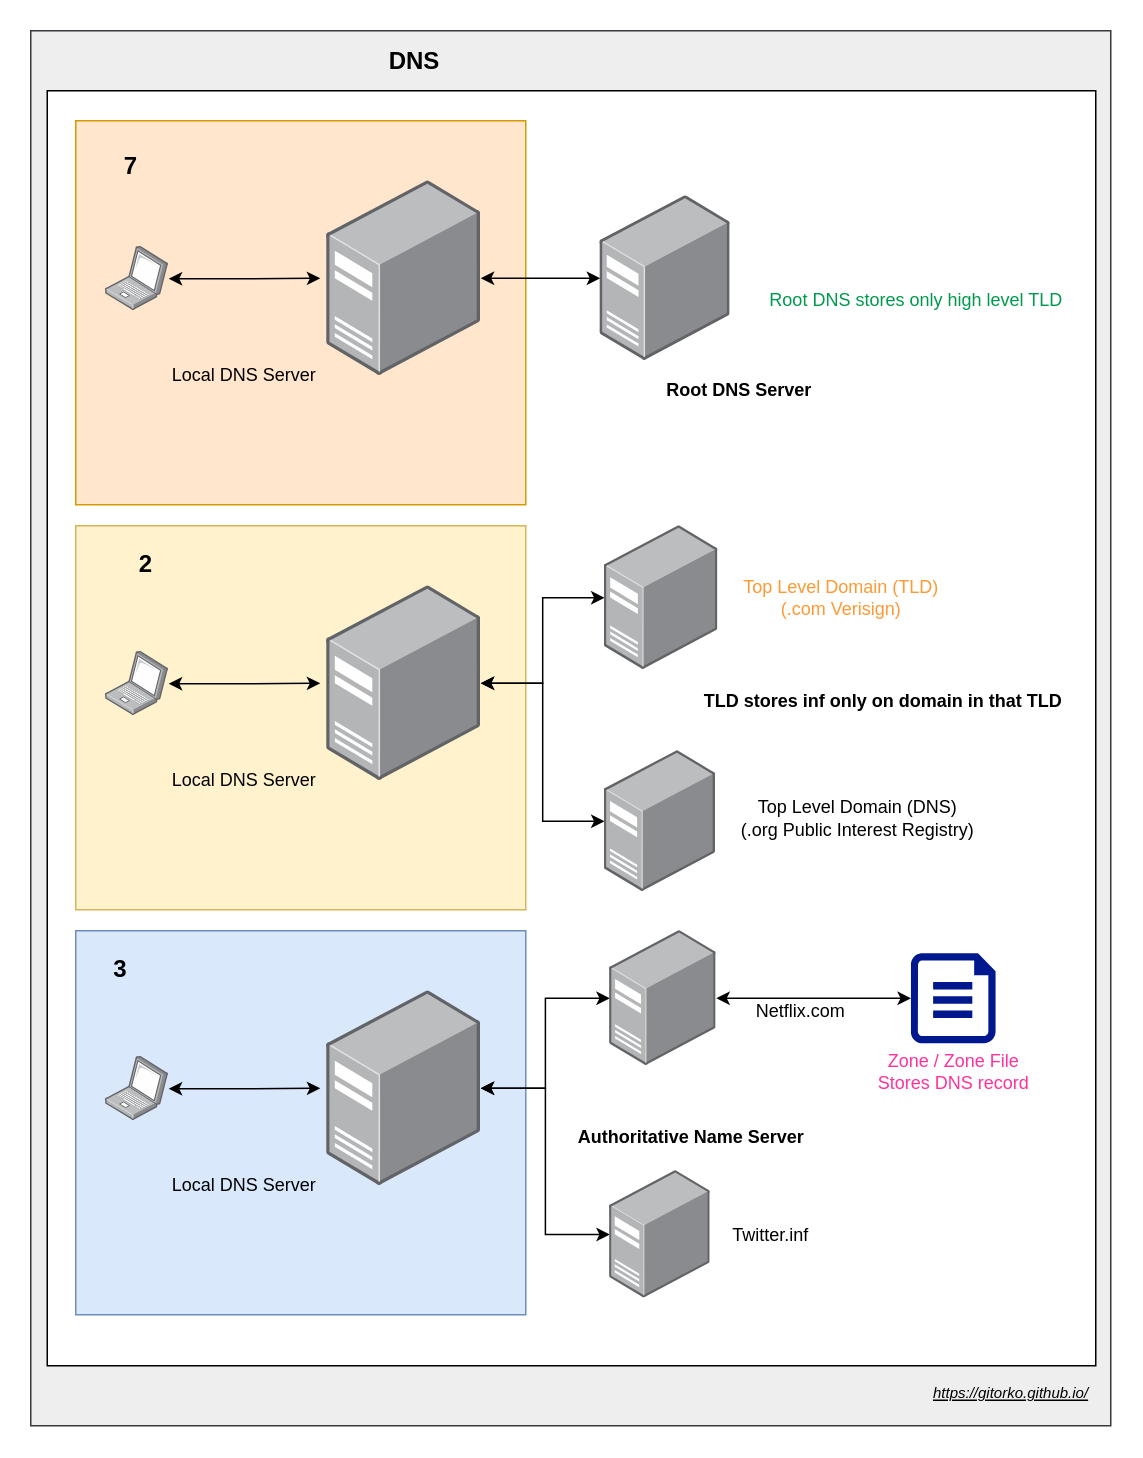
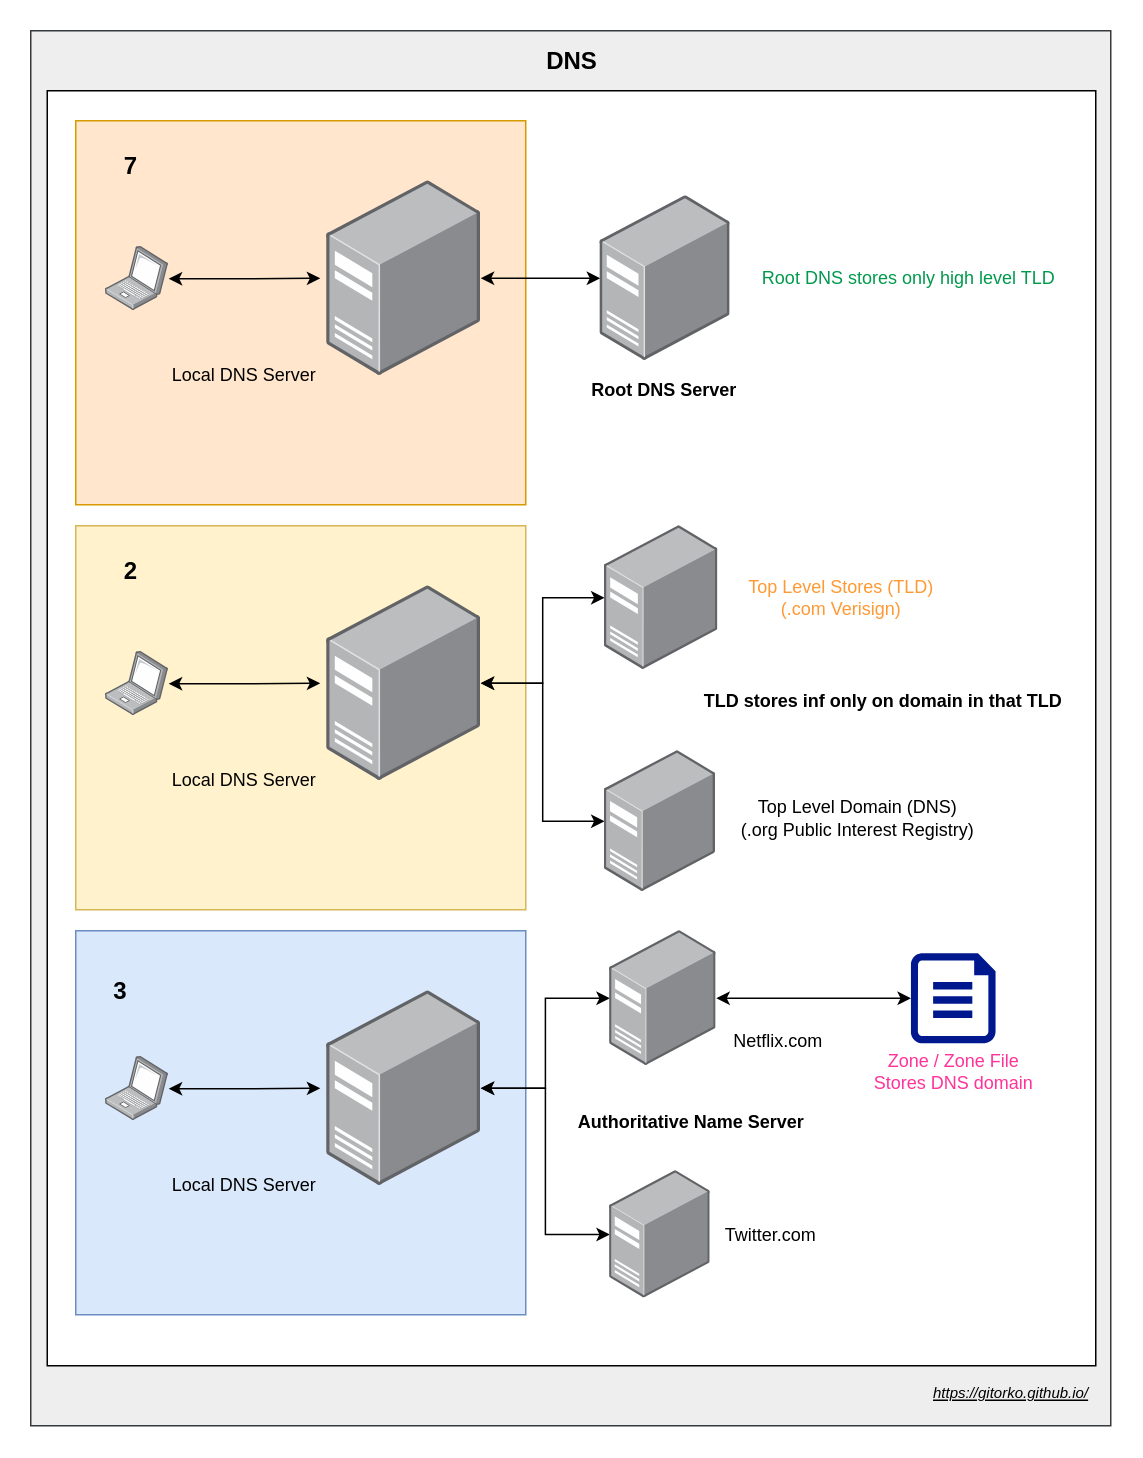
- <mxCell id="43" value="DNS" style="text;html=1;strokeColor=none;fillColor=none;align=center;verticalAlign=middle;whiteSpace=wrap;rounded=0;fontSize=16;fontStyle=1" parent="1" vertex="1"><mxGeometry x="256" y="30" width="40" height="20" as="geometry" /></mxCell>
+ <mxCell id="43" value="DNS" style="text;html=1;strokeColor=none;fillColor=none;align=center;verticalAlign=middle;whiteSpace=wrap;rounded=0;fontSize=16;fontStyle=1" parent="1" vertex="1"><mxGeometry x="361" y="30" width="40" height="20" as="geometry" /></mxCell>
- <mxCell id="35" value="Root DNS stores only high level TLD" style="text;html=1;align=center;verticalAlign=middle;resizable=0;points=[];autosize=1;fontColor=#00994D;" parent="1" vertex="1"><mxGeometry x="505" y="190.3" width="210" height="20" as="geometry" /></mxCell>
+ <mxCell id="35" value="Root DNS stores only high level TLD" style="text;html=1;align=center;verticalAlign=middle;resizable=0;points=[];autosize=1;fontColor=#00994D;" parent="1" vertex="1"><mxGeometry x="500" y="175.3" width="210" height="20" as="geometry" /></mxCell>
- <mxCell id="8" value="Root DNS Server" style="text;html=1;align=center;verticalAlign=middle;resizable=0;points=[];autosize=1;fontStyle=1" parent="1" vertex="1"><mxGeometry x="436.56" y="250" width="110" height="20" as="geometry" /></mxCell>
+ <mxCell id="8" value="Root DNS Server" style="text;html=1;align=center;verticalAlign=middle;resizable=0;points=[];autosize=1;fontStyle=1" parent="1" vertex="1"><mxGeometry x="386.56" y="250" width="110" height="20" as="geometry" /></mxCell>
- <mxCell id="41" value="2" style="text;html=1;strokeColor=none;fillColor=none;align=center;verticalAlign=middle;whiteSpace=wrap;rounded=0;fontSize=16;fontStyle=1" parent="1" vertex="1"><mxGeometry x="77.44" y="365" width="40" height="20" as="geometry" /></mxCell>
+ <mxCell id="41" value="2" style="text;html=1;strokeColor=none;fillColor=none;align=center;verticalAlign=middle;whiteSpace=wrap;rounded=0;fontSize=16;fontStyle=1" parent="1" vertex="1"><mxGeometry x="67.44" y="370" width="40" height="20" as="geometry" /></mxCell>
- <mxCell id="19" value="Top Level Domain (TLD)&lt;br&gt;(.com Verisign)" style="text;html=1;align=center;verticalAlign=middle;resizable=0;points=[];autosize=1;fontColor=#FF9933;" parent="1" vertex="1"><mxGeometry x="485" y="383" width="150" height="30" as="geometry" /></mxCell>
+ <mxCell id="19" value="Top Level Stores (TLD)&lt;br&gt;(.com Verisign)" style="text;html=1;align=center;verticalAlign=middle;resizable=0;points=[];autosize=1;fontColor=#FF9933;" parent="1" vertex="1"><mxGeometry x="485" y="383" width="150" height="30" as="geometry" /></mxCell>
- <mxCell id="42" value="3" style="text;html=1;strokeColor=none;fillColor=none;align=center;verticalAlign=middle;whiteSpace=wrap;rounded=0;fontSize=16;fontStyle=1" parent="1" vertex="1"><mxGeometry x="60" y="635" width="40" height="20" as="geometry" /></mxCell>
+ <mxCell id="42" value="3" style="text;html=1;strokeColor=none;fillColor=none;align=center;verticalAlign=middle;whiteSpace=wrap;rounded=0;fontSize=16;fontStyle=1" parent="1" vertex="1"><mxGeometry x="60" y="650" width="40" height="20" as="geometry" /></mxCell>
- <mxCell id="38" value="Netflix.com" style="text;html=1;align=center;verticalAlign=middle;resizable=0;points=[];autosize=1;" parent="1" vertex="1"><mxGeometry x="498.12" y="664" width="70" height="20" as="geometry" /></mxCell>
+ <mxCell id="38" value="Netflix.com" style="text;html=1;align=center;verticalAlign=middle;resizable=0;points=[];autosize=1;" parent="1" vertex="1"><mxGeometry x="483.12" y="684" width="70" height="20" as="geometry" /></mxCell>
- <mxCell id="9" value="Zone / Zone File&lt;br&gt;Stores DNS record" style="text;html=1;align=center;verticalAlign=middle;resizable=0;points=[];autosize=1;fontColor=#FF3399;" parent="1" vertex="1"><mxGeometry x="575" y="699" width="120" height="30" as="geometry" /></mxCell>
+ <mxCell id="9" value="Zone / Zone File&lt;br&gt;Stores DNS domain" style="text;html=1;align=center;verticalAlign=middle;resizable=0;points=[];autosize=1;fontColor=#FF3399;" parent="1" vertex="1"><mxGeometry x="575" y="699" width="120" height="30" as="geometry" /></mxCell>
- <mxCell id="30" value="Authoritative Name Server" style="text;html=1;align=center;verticalAlign=middle;resizable=0;points=[];autosize=1;fontStyle=1" parent="1" vertex="1"><mxGeometry x="375" y="748" width="170" height="20" as="geometry" /></mxCell>
+ <mxCell id="30" value="Authoritative Name Server" style="text;html=1;align=center;verticalAlign=middle;resizable=0;points=[];autosize=1;fontStyle=1" parent="1" vertex="1"><mxGeometry x="375" y="738" width="170" height="20" as="geometry" /></mxCell>
- <mxCell id="39" value="Twitter.inf" style="text;html=1;align=center;verticalAlign=middle;resizable=0;points=[];autosize=1;" parent="1" vertex="1"><mxGeometry x="473.12" y="812.5" width="80" height="20" as="geometry" /></mxCell>
+ <mxCell id="39" value="Twitter.com" style="text;html=1;align=center;verticalAlign=middle;resizable=0;points=[];autosize=1;" parent="1" vertex="1"><mxGeometry x="473.12" y="812.5" width="80" height="20" as="geometry" /></mxCell>
